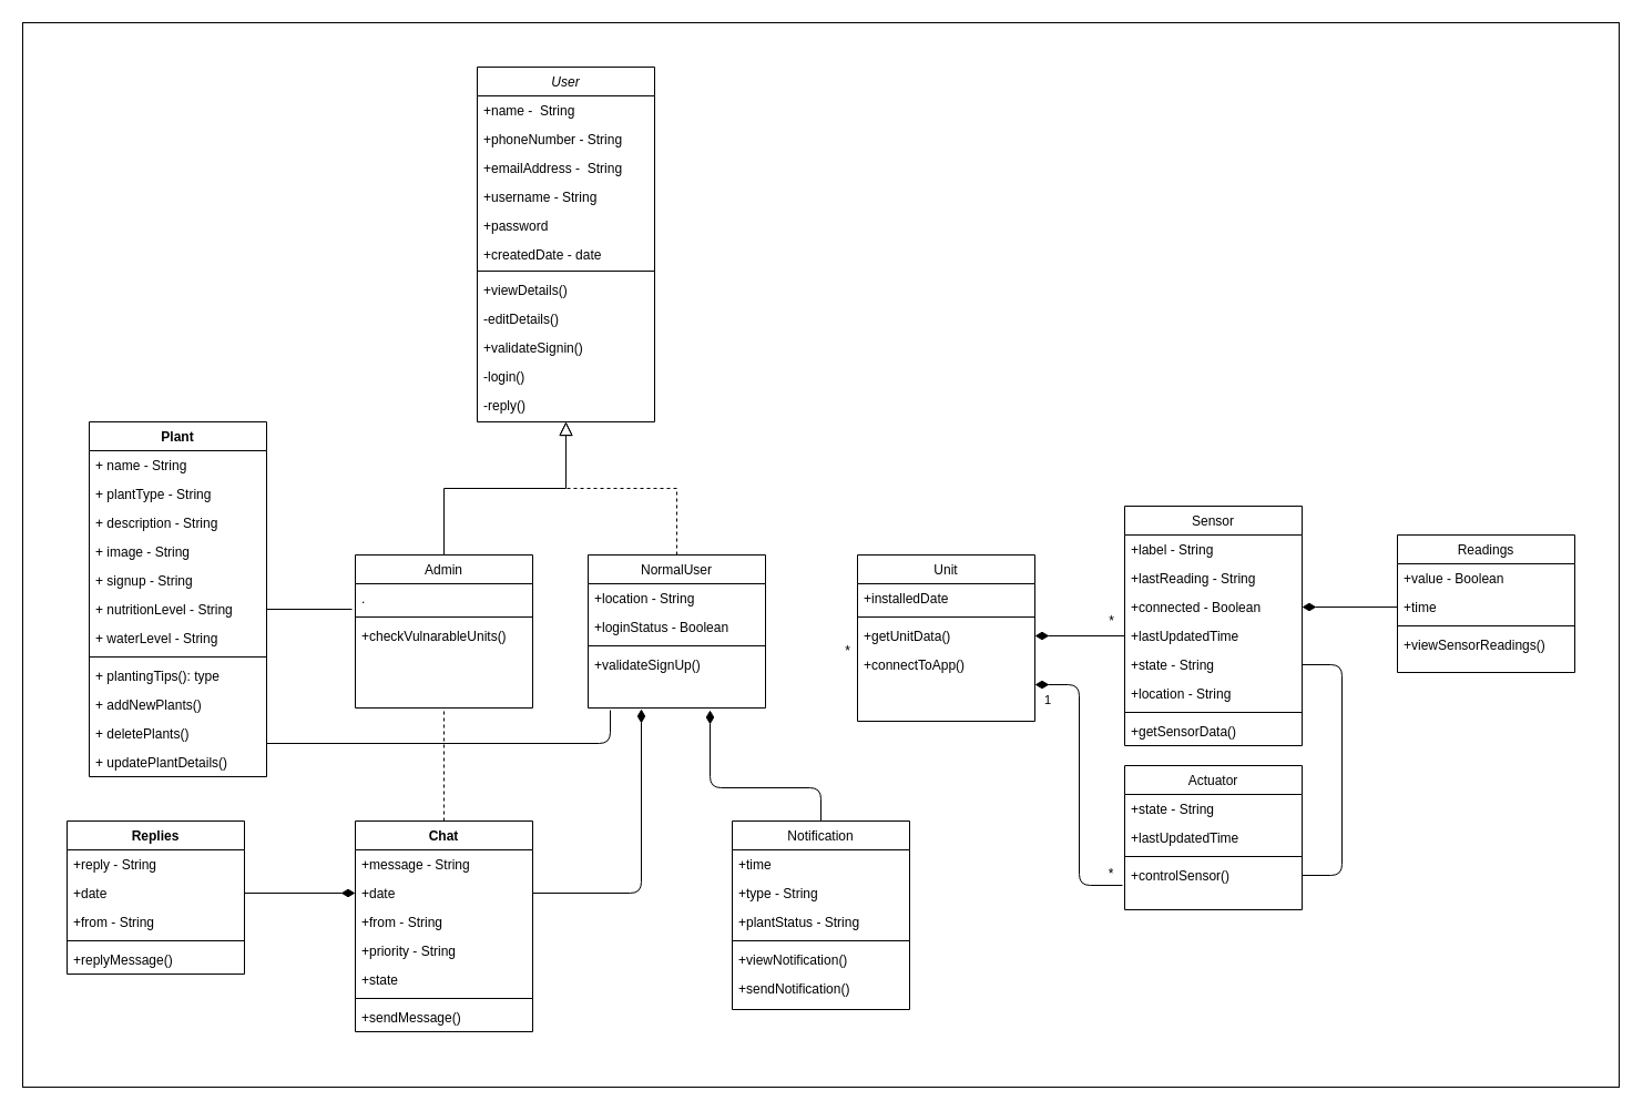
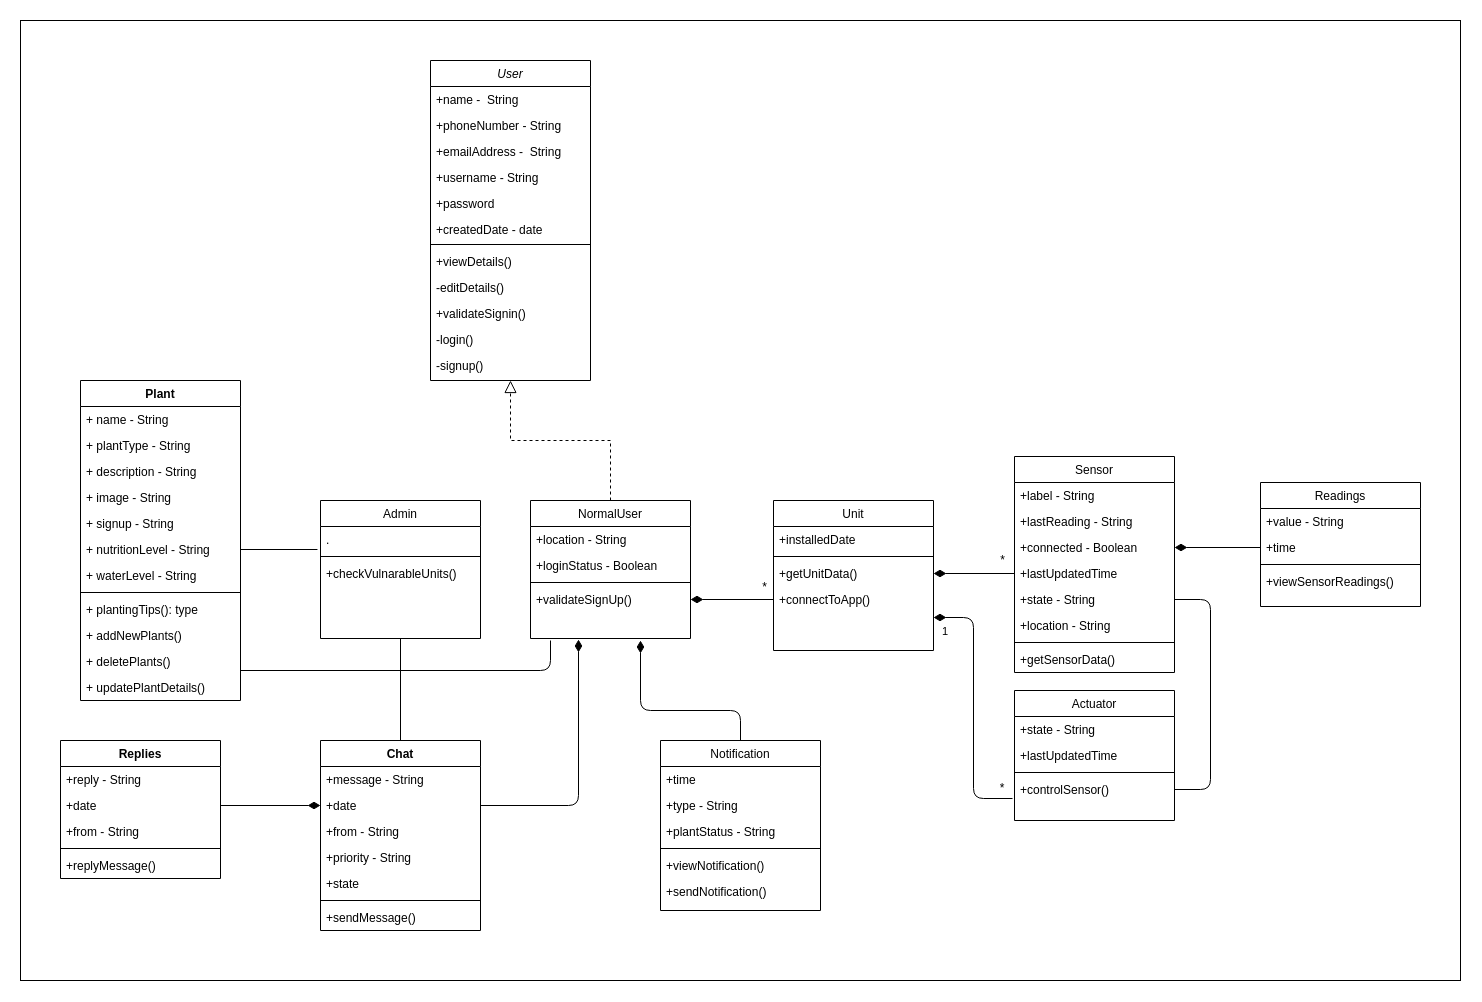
- <mxCell id="50" value="-reply()" style="text;align=left;verticalAlign=top;spacingLeft=4;spacingRight=4;overflow=hidden;rotatable=0;points=[[0,0.5],[1,0.5]];portConstraint=eastwest;" parent="38" vertex="1"><mxGeometry y="292" width="160" height="26" as="geometry" /></mxCell>
+ <mxCell id="50" value="-signup()" style="text;align=left;verticalAlign=top;spacingLeft=4;spacingRight=4;overflow=hidden;rotatable=0;points=[[0,0.5],[1,0.5]];portConstraint=eastwest;" parent="38" vertex="1"><mxGeometry y="292" width="160" height="26" as="geometry" /></mxCell>
- <mxCell id="7" value="" style="endArrow=block;endSize=10;endFill=0;shadow=0;strokeWidth=1;rounded=0;edgeStyle=elbowEdgeStyle;elbow=vertical;" parent="1" source="3" target="38" edge="1"><mxGeometry width="160" relative="1" as="geometry"><mxPoint x="400" y="343" as="sourcePoint" /><mxPoint x="400" y="343" as="targetPoint" /></mxGeometry></mxCell>
- <mxCell id="79" value="+value - Boolean" style="text;align=left;verticalAlign=top;spacingLeft=4;spacingRight=4;overflow=hidden;rotatable=0;points=[[0,0.5],[1,0.5]];portConstraint=eastwest;" parent="78" vertex="1"><mxGeometry y="26" width="160" height="26" as="geometry" /></mxCell>
+ <mxCell id="79" value="+value - String" style="text;align=left;verticalAlign=top;spacingLeft=4;spacingRight=4;overflow=hidden;rotatable=0;points=[[0,0.5],[1,0.5]];portConstraint=eastwest;" parent="78" vertex="1"><mxGeometry y="26" width="160" height="26" as="geometry" /></mxCell>
+ <mxCell id="67" value="" style="endArrow=diamondThin;html=1;entryX=1;entryY=0.5;entryDx=0;entryDy=0;startArrow=none;startFill=0;endSize=10;startSize=10;endFill=1;exitX=0;exitY=0.5;exitDx=0;exitDy=0;" parent="1" source="21" target="12" edge="1"><mxGeometry width="50" height="50" relative="1" as="geometry"><mxPoint x="787" y="660.5" as="sourcePoint" /><mxPoint x="710" y="660" as="targetPoint" /></mxGeometry></mxCell>
- <mxCell id="36" value="" style="endArrow=none;html=1;exitX=0.5;exitY=0;exitDx=0;exitDy=0;entryX=0.5;entryY=1;entryDx=0;entryDy=0;dashed=1;" parent="1" source="70" target="3" edge="1"><mxGeometry width="50" height="50" relative="1" as="geometry"><mxPoint x="570" y="690" as="sourcePoint" /><mxPoint x="400" y="670" as="targetPoint" /></mxGeometry></mxCell>
+ <mxCell id="36" value="" style="endArrow=none;html=1;exitX=0.5;exitY=0;exitDx=0;exitDy=0;entryX=0.5;entryY=1;entryDx=0;entryDy=0;" parent="1" source="70" target="3" edge="1"><mxGeometry width="50" height="50" relative="1" as="geometry"><mxPoint x="570" y="690" as="sourcePoint" /><mxPoint x="400" y="670" as="targetPoint" /></mxGeometry></mxCell>
